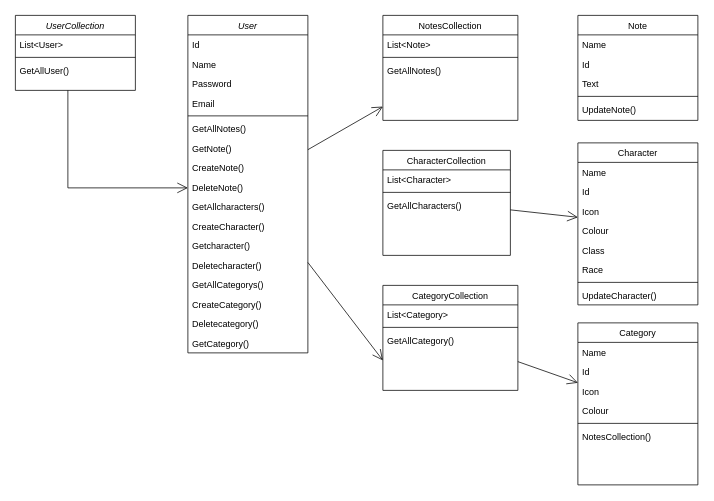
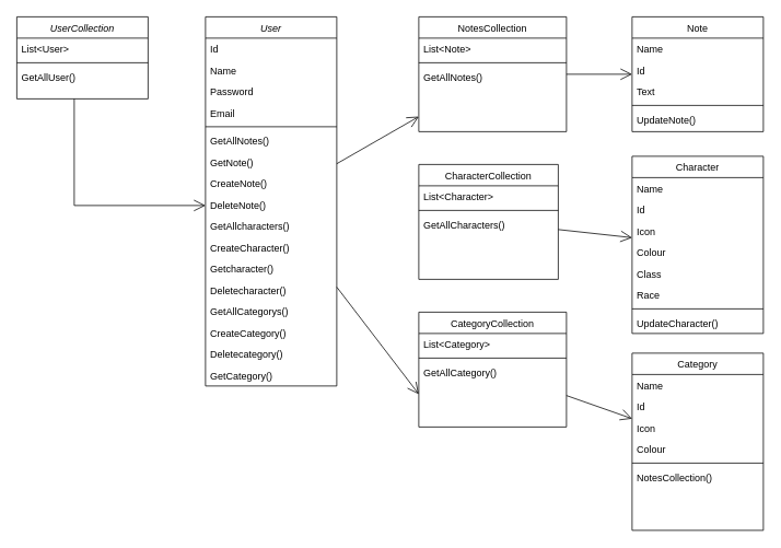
+ <mxCell id="63" value="" style="endArrow=open;endFill=1;endSize=12;html=1;rounded=0;" edge="1" parent="1" source="33" target="37"><mxGeometry width="160" relative="1" as="geometry"><mxPoint x="360" y="570" as="sourcePoint" /><mxPoint x="520" y="570" as="targetPoint" /></mxGeometry></mxCell>
